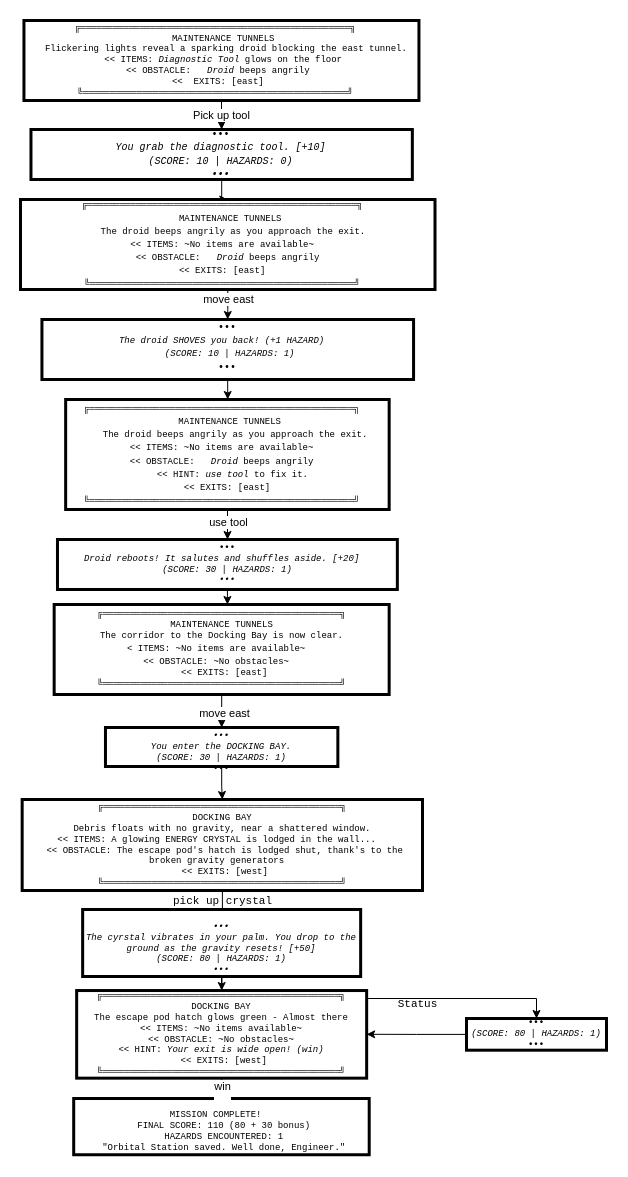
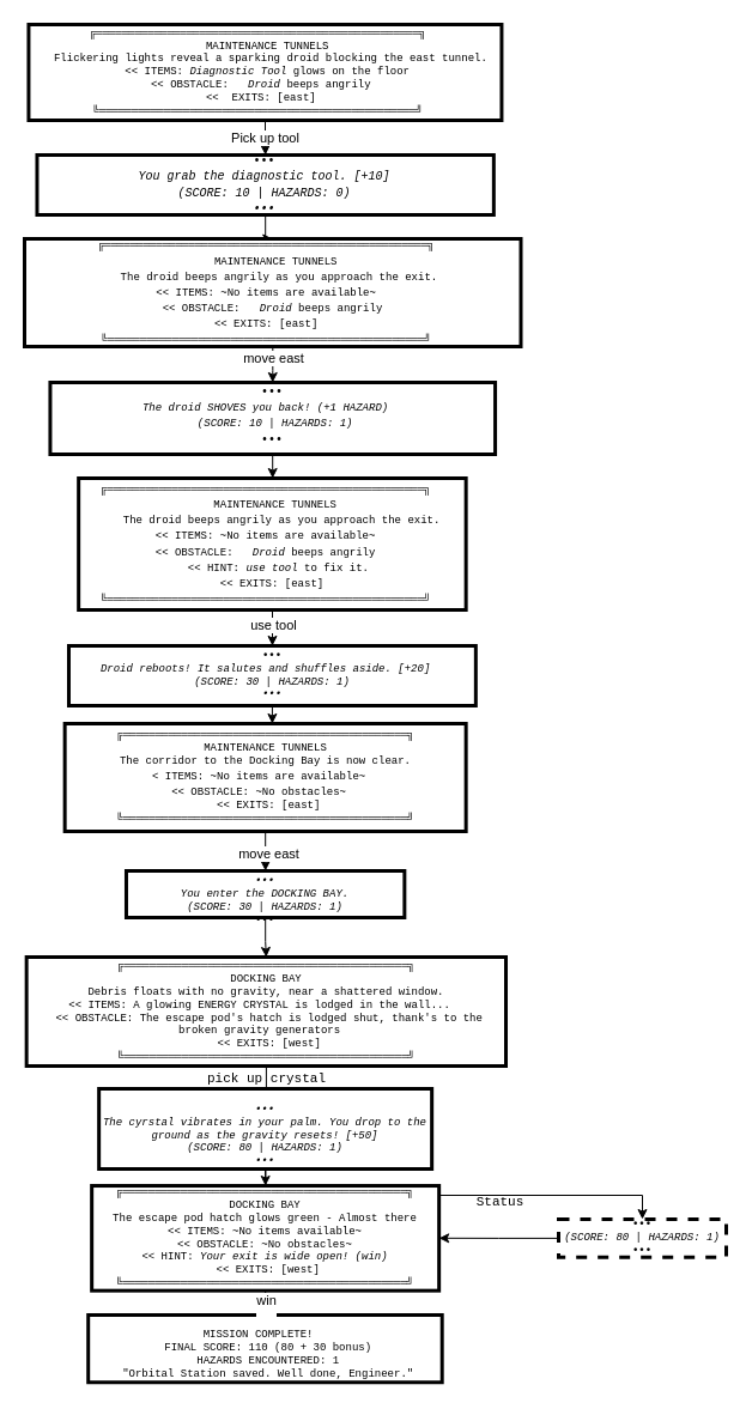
- <mxCell id="22" value="&lt;b style=&quot;&quot;&gt;•••&lt;/b&gt;&lt;i&gt;&lt;br&gt;(SCORE: 80 | HAZARDS: 1)&lt;br&gt;&lt;/i&gt;&lt;b style=&quot;&quot;&gt;•••&lt;/b&gt;&lt;i&gt;&lt;/i&gt;" style="whiteSpace=wrap;html=1;fontSize=9;rounded=0;strokeWidth=3;fontFamily=Menlo, Roboto Mono, Courier New, Courier, monospace, Inter, sans-serif;labelBackgroundColor=none;" parent="1" vertex="1"><mxGeometry x="466" y="1018" width="140" height="31.69" as="geometry" /></mxCell>
+ <mxCell id="22" value="&lt;b style=&quot;&quot;&gt;•••&lt;/b&gt;&lt;i&gt;&lt;br&gt;(SCORE: 80 | HAZARDS: 1)&lt;br&gt;&lt;/i&gt;&lt;b style=&quot;&quot;&gt;•••&lt;/b&gt;&lt;i&gt;&lt;/i&gt;" style="whiteSpace=wrap;html=1;fontSize=9;rounded=0;strokeWidth=3;fontFamily=Menlo, Roboto Mono, Courier New, Courier, monospace, Inter, sans-serif;labelBackgroundColor=none;dashed=1;" parent="1" vertex="1"><mxGeometry x="466" y="1018" width="140" height="31.69" as="geometry" /></mxCell>
